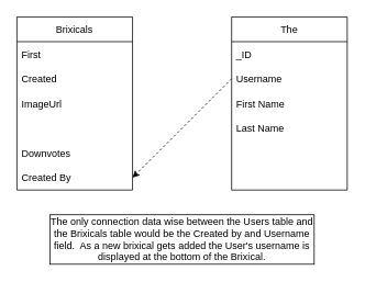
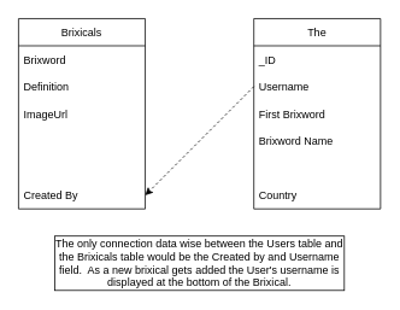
- <mxCell id="3" value="First" style="text;strokeColor=none;fillColor=none;align=left;verticalAlign=middle;spacingLeft=4;spacingRight=4;overflow=hidden;points=[[0,0.5],[1,0.5]];portConstraint=eastwest;rotatable=0;" vertex="1" parent="2"><mxGeometry y="30" width="140" height="30" as="geometry" /></mxCell>
+ <mxCell id="3" value="Brixword" style="text;strokeColor=none;fillColor=none;align=left;verticalAlign=middle;spacingLeft=4;spacingRight=4;overflow=hidden;points=[[0,0.5],[1,0.5]];portConstraint=eastwest;rotatable=0;" vertex="1" parent="2"><mxGeometry y="30" width="140" height="30" as="geometry" /></mxCell>
- <mxCell id="4" value="Created" style="text;strokeColor=none;fillColor=none;align=left;verticalAlign=middle;spacingLeft=4;spacingRight=4;overflow=hidden;points=[[0,0.5],[1,0.5]];portConstraint=eastwest;rotatable=0;" vertex="1" parent="2"><mxGeometry y="60" width="140" height="30" as="geometry" /></mxCell>
+ <mxCell id="4" value="Definition" style="text;strokeColor=none;fillColor=none;align=left;verticalAlign=middle;spacingLeft=4;spacingRight=4;overflow=hidden;points=[[0,0.5],[1,0.5]];portConstraint=eastwest;rotatable=0;" vertex="1" parent="2"><mxGeometry y="60" width="140" height="30" as="geometry" /></mxCell>
- <mxCell id="14" value="First Name" style="text;strokeColor=none;fillColor=none;align=left;verticalAlign=middle;spacingLeft=4;spacingRight=4;overflow=hidden;points=[[0,0.5],[1,0.5]];portConstraint=eastwest;rotatable=0;" vertex="1" parent="11"><mxGeometry y="90" width="140" height="30" as="geometry" /></mxCell>
+ <mxCell id="14" value="First Brixword" style="text;strokeColor=none;fillColor=none;align=left;verticalAlign=middle;spacingLeft=4;spacingRight=4;overflow=hidden;points=[[0,0.5],[1,0.5]];portConstraint=eastwest;rotatable=0;" vertex="1" parent="11"><mxGeometry y="90" width="140" height="30" as="geometry" /></mxCell>
- <mxCell id="18" value="Last Name" style="text;strokeColor=none;fillColor=none;align=left;verticalAlign=middle;spacingLeft=4;spacingRight=4;overflow=hidden;points=[[0,0.5],[1,0.5]];portConstraint=eastwest;rotatable=0;" vertex="1" parent="1"><mxGeometry x="280" y="140" width="140" height="30" as="geometry" /></mxCell>
+ <mxCell id="18" value="Brixword Name" style="text;strokeColor=none;fillColor=none;align=left;verticalAlign=middle;spacingLeft=4;spacingRight=4;overflow=hidden;points=[[0,0.5],[1,0.5]];portConstraint=eastwest;rotatable=0;" vertex="1" parent="1"><mxGeometry x="280" y="140" width="140" height="30" as="geometry" /></mxCell>
- <mxCell id="9" value="Downvotes" style="text;strokeColor=none;fillColor=none;align=left;verticalAlign=middle;spacingLeft=4;spacingRight=4;overflow=hidden;points=[[0,0.5],[1,0.5]];portConstraint=eastwest;rotatable=0;" vertex="1" parent="1"><mxGeometry x="20" y="170" width="140" height="30" as="geometry" /></mxCell>
+ <mxCell id="19" value="Country" style="text;strokeColor=none;fillColor=none;align=left;verticalAlign=middle;spacingLeft=4;spacingRight=4;overflow=hidden;points=[[0,0.5],[1,0.5]];portConstraint=eastwest;rotatable=0;" vertex="1" parent="1"><mxGeometry x="280" y="200" width="140" height="30" as="geometry" /></mxCell>
